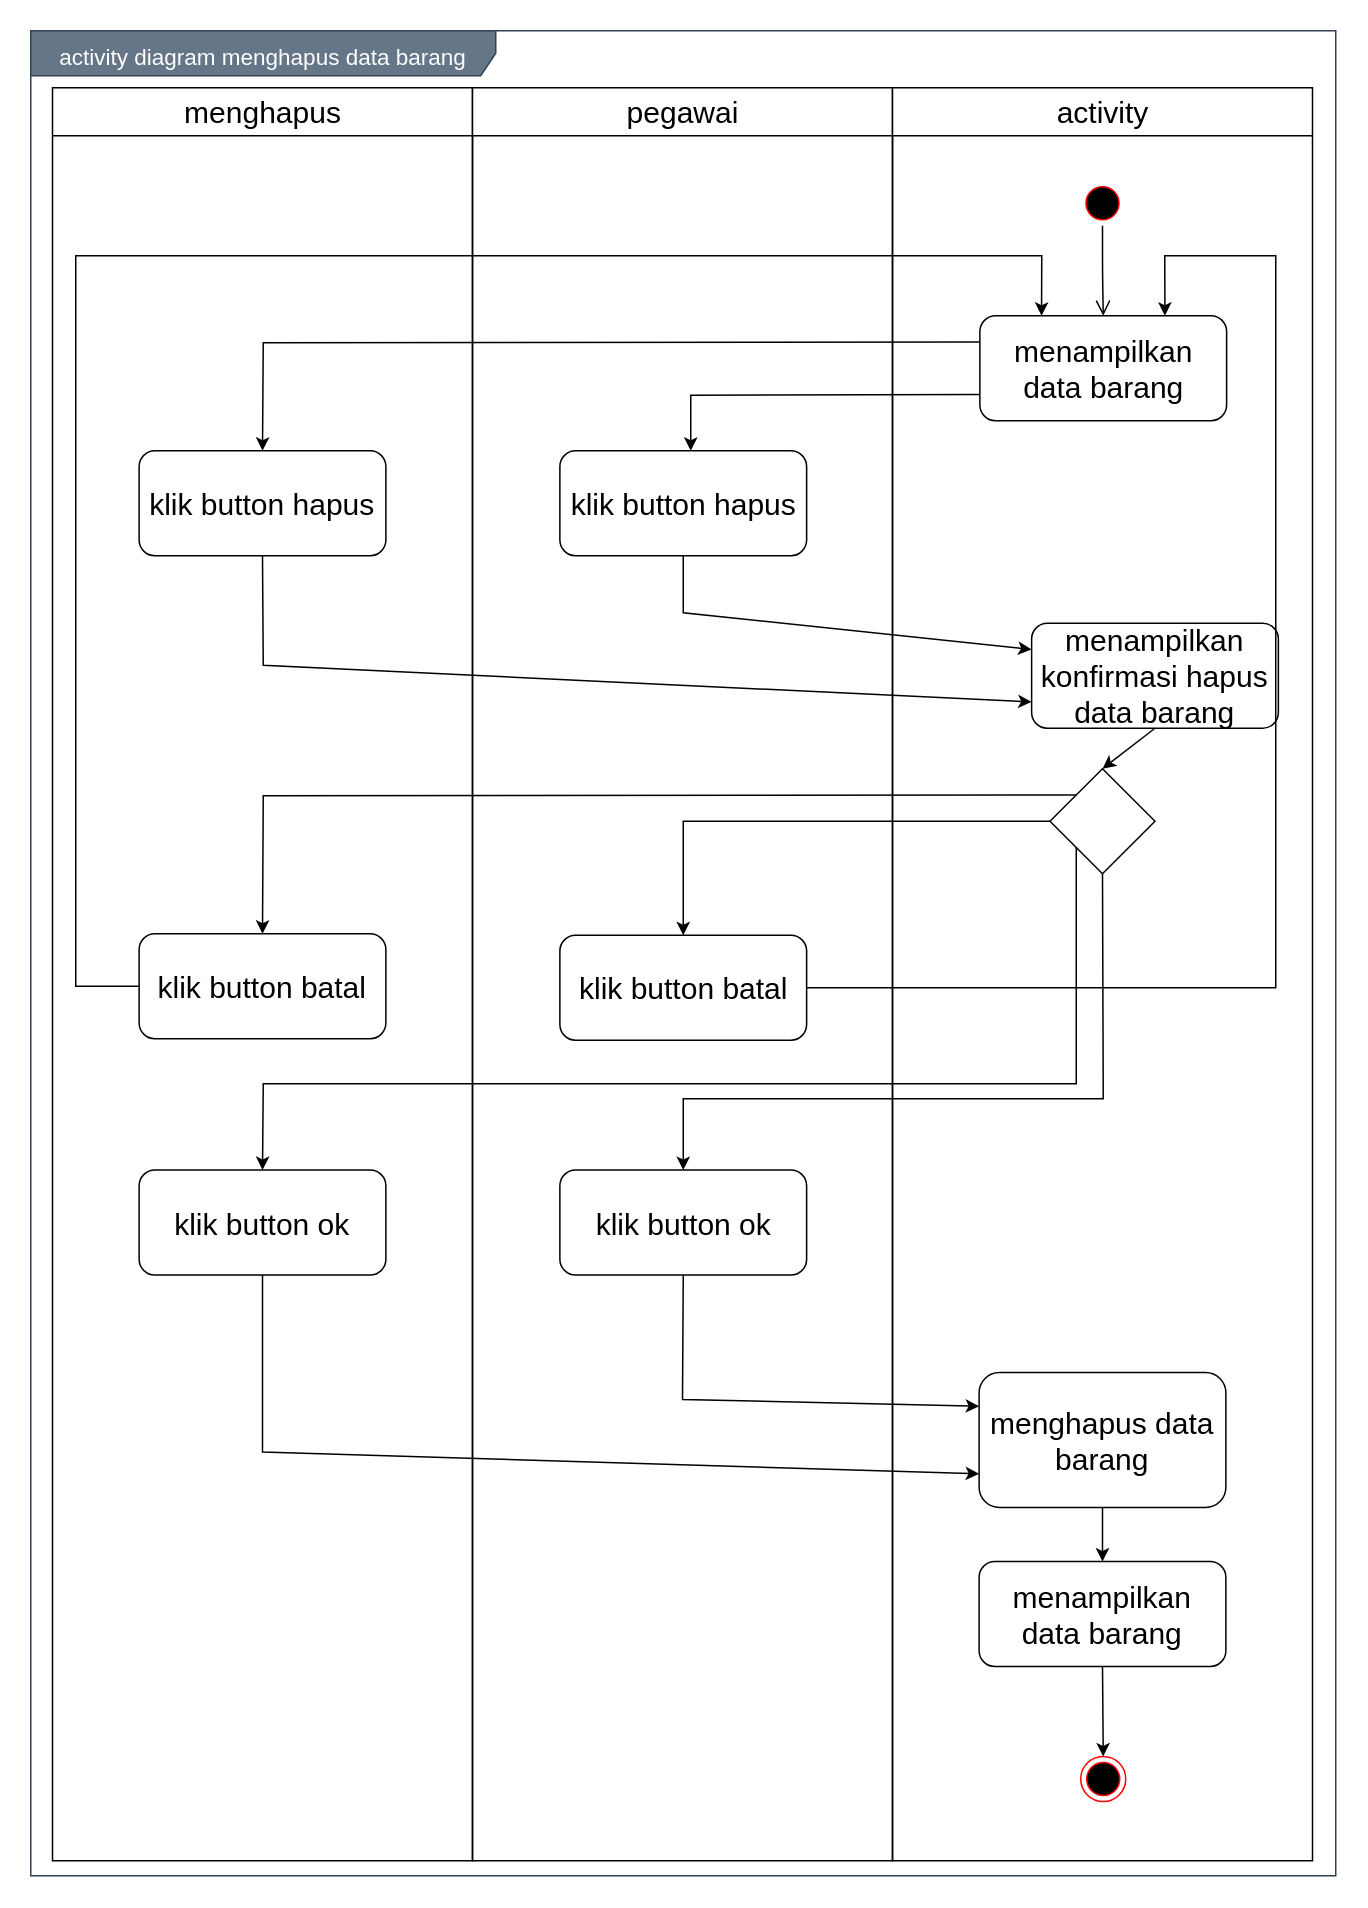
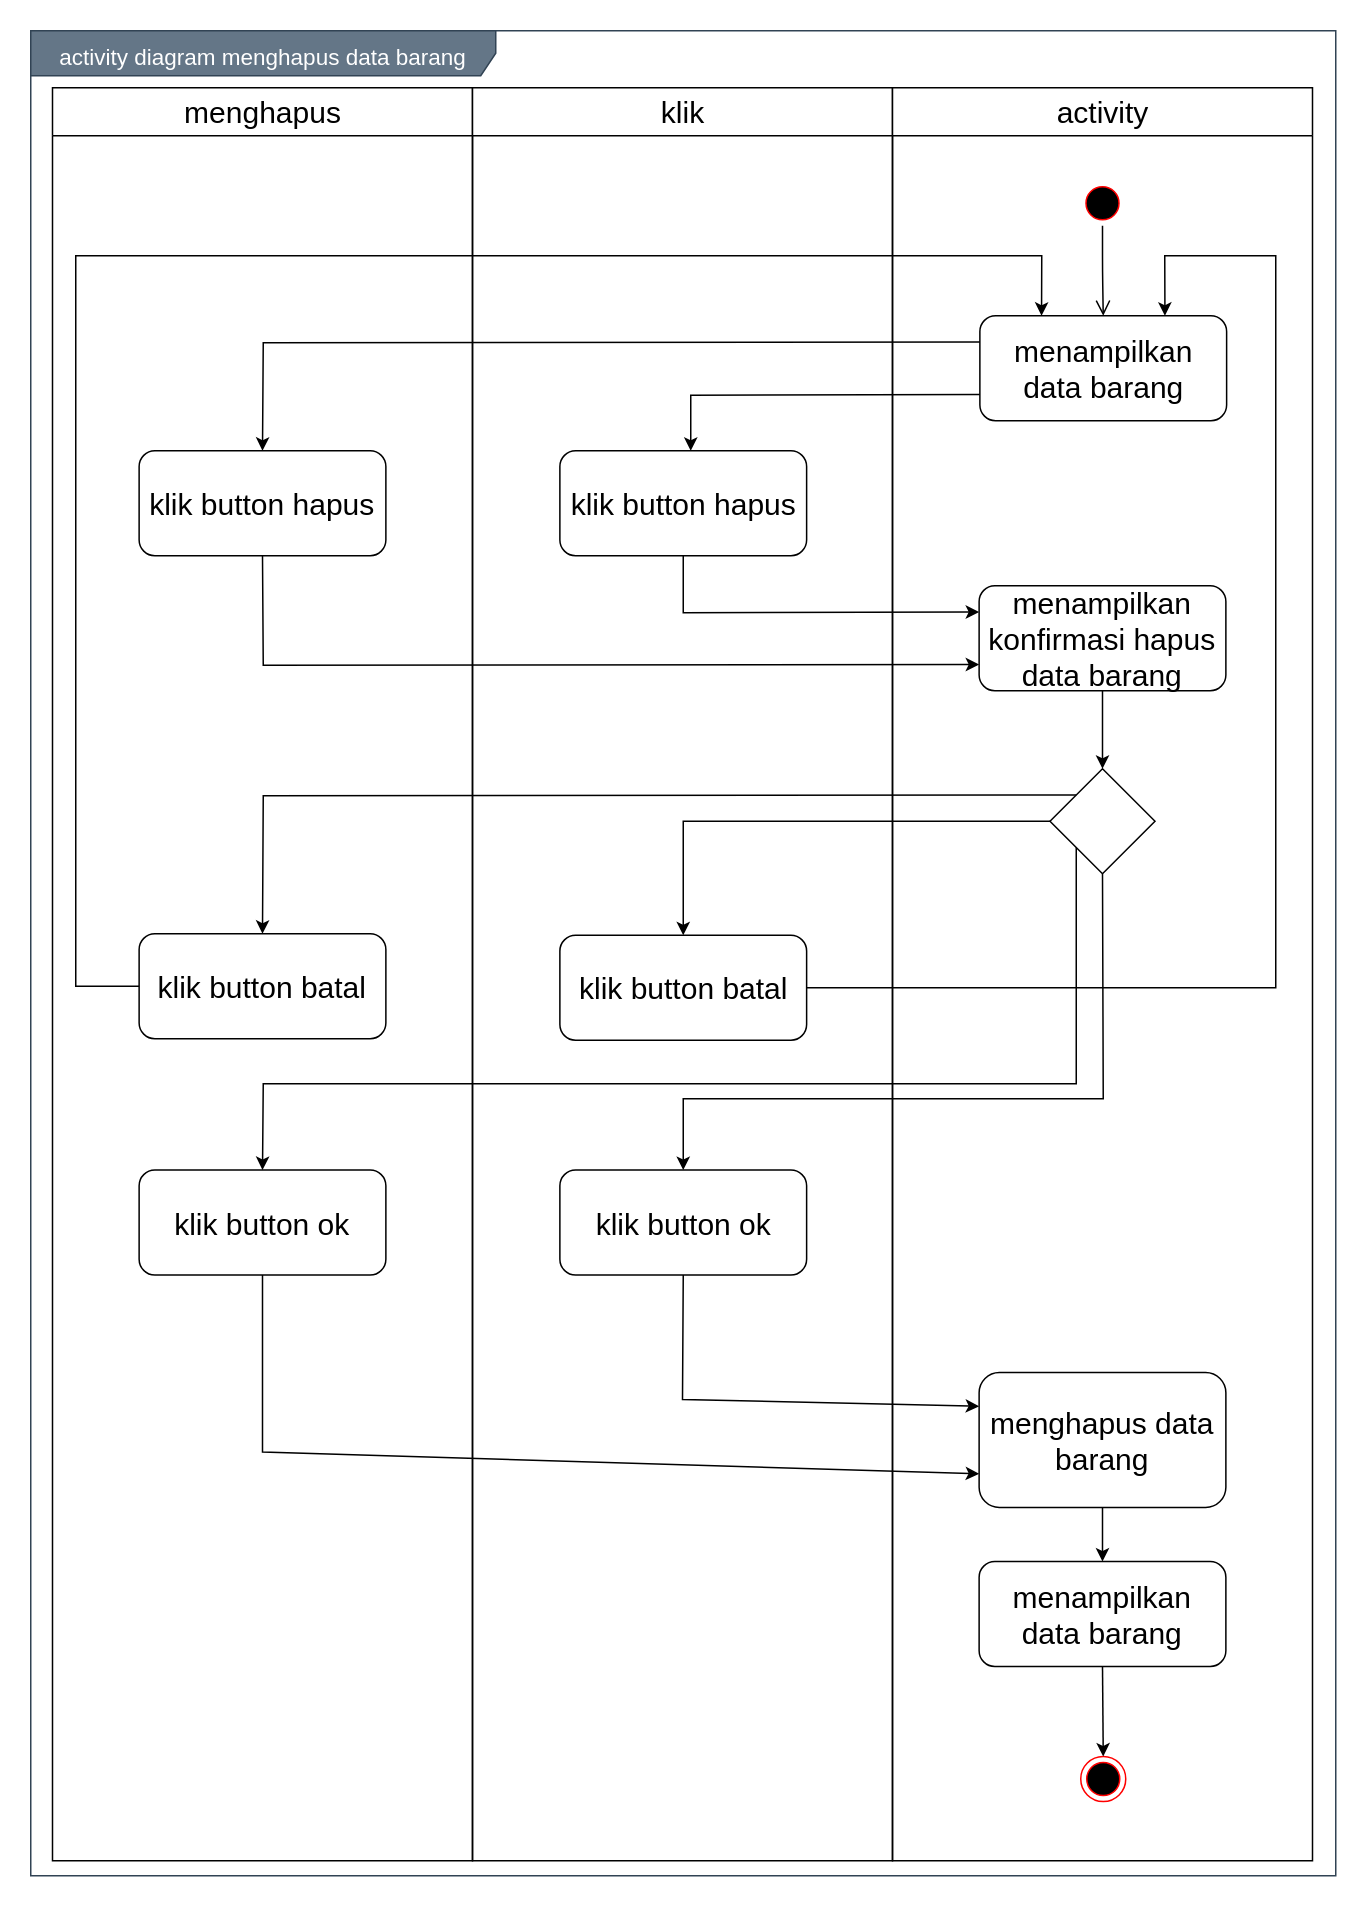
- <mxCell id="5" value="pegawai" style="swimlane;whiteSpace=wrap;fontSize=20;fontStyle=0;startSize=32;" vertex="1" parent="1"><mxGeometry x="314.5" y="58" width="280" height="1182" as="geometry" /></mxCell>
+ <mxCell id="5" value="klik" style="swimlane;whiteSpace=wrap;fontSize=20;fontStyle=0;startSize=32;" vertex="1" parent="1"><mxGeometry x="314.5" y="58" width="280" height="1182" as="geometry" /></mxCell>
- <mxCell id="21" value="menampilkan konfirmasi hapus data barang" style="rounded=1;whiteSpace=wrap;html=1;fontSize=20;align=center;" vertex="1" parent="1"><mxGeometry x="687.25" y="415" width="164.5" height="70" as="geometry" /></mxCell>
+ <mxCell id="21" value="menampilkan konfirmasi hapus data barang" style="rounded=1;whiteSpace=wrap;html=1;fontSize=20;align=center;" vertex="1" parent="1"><mxGeometry x="652.25" y="390" width="164.5" height="70" as="geometry" /></mxCell>
